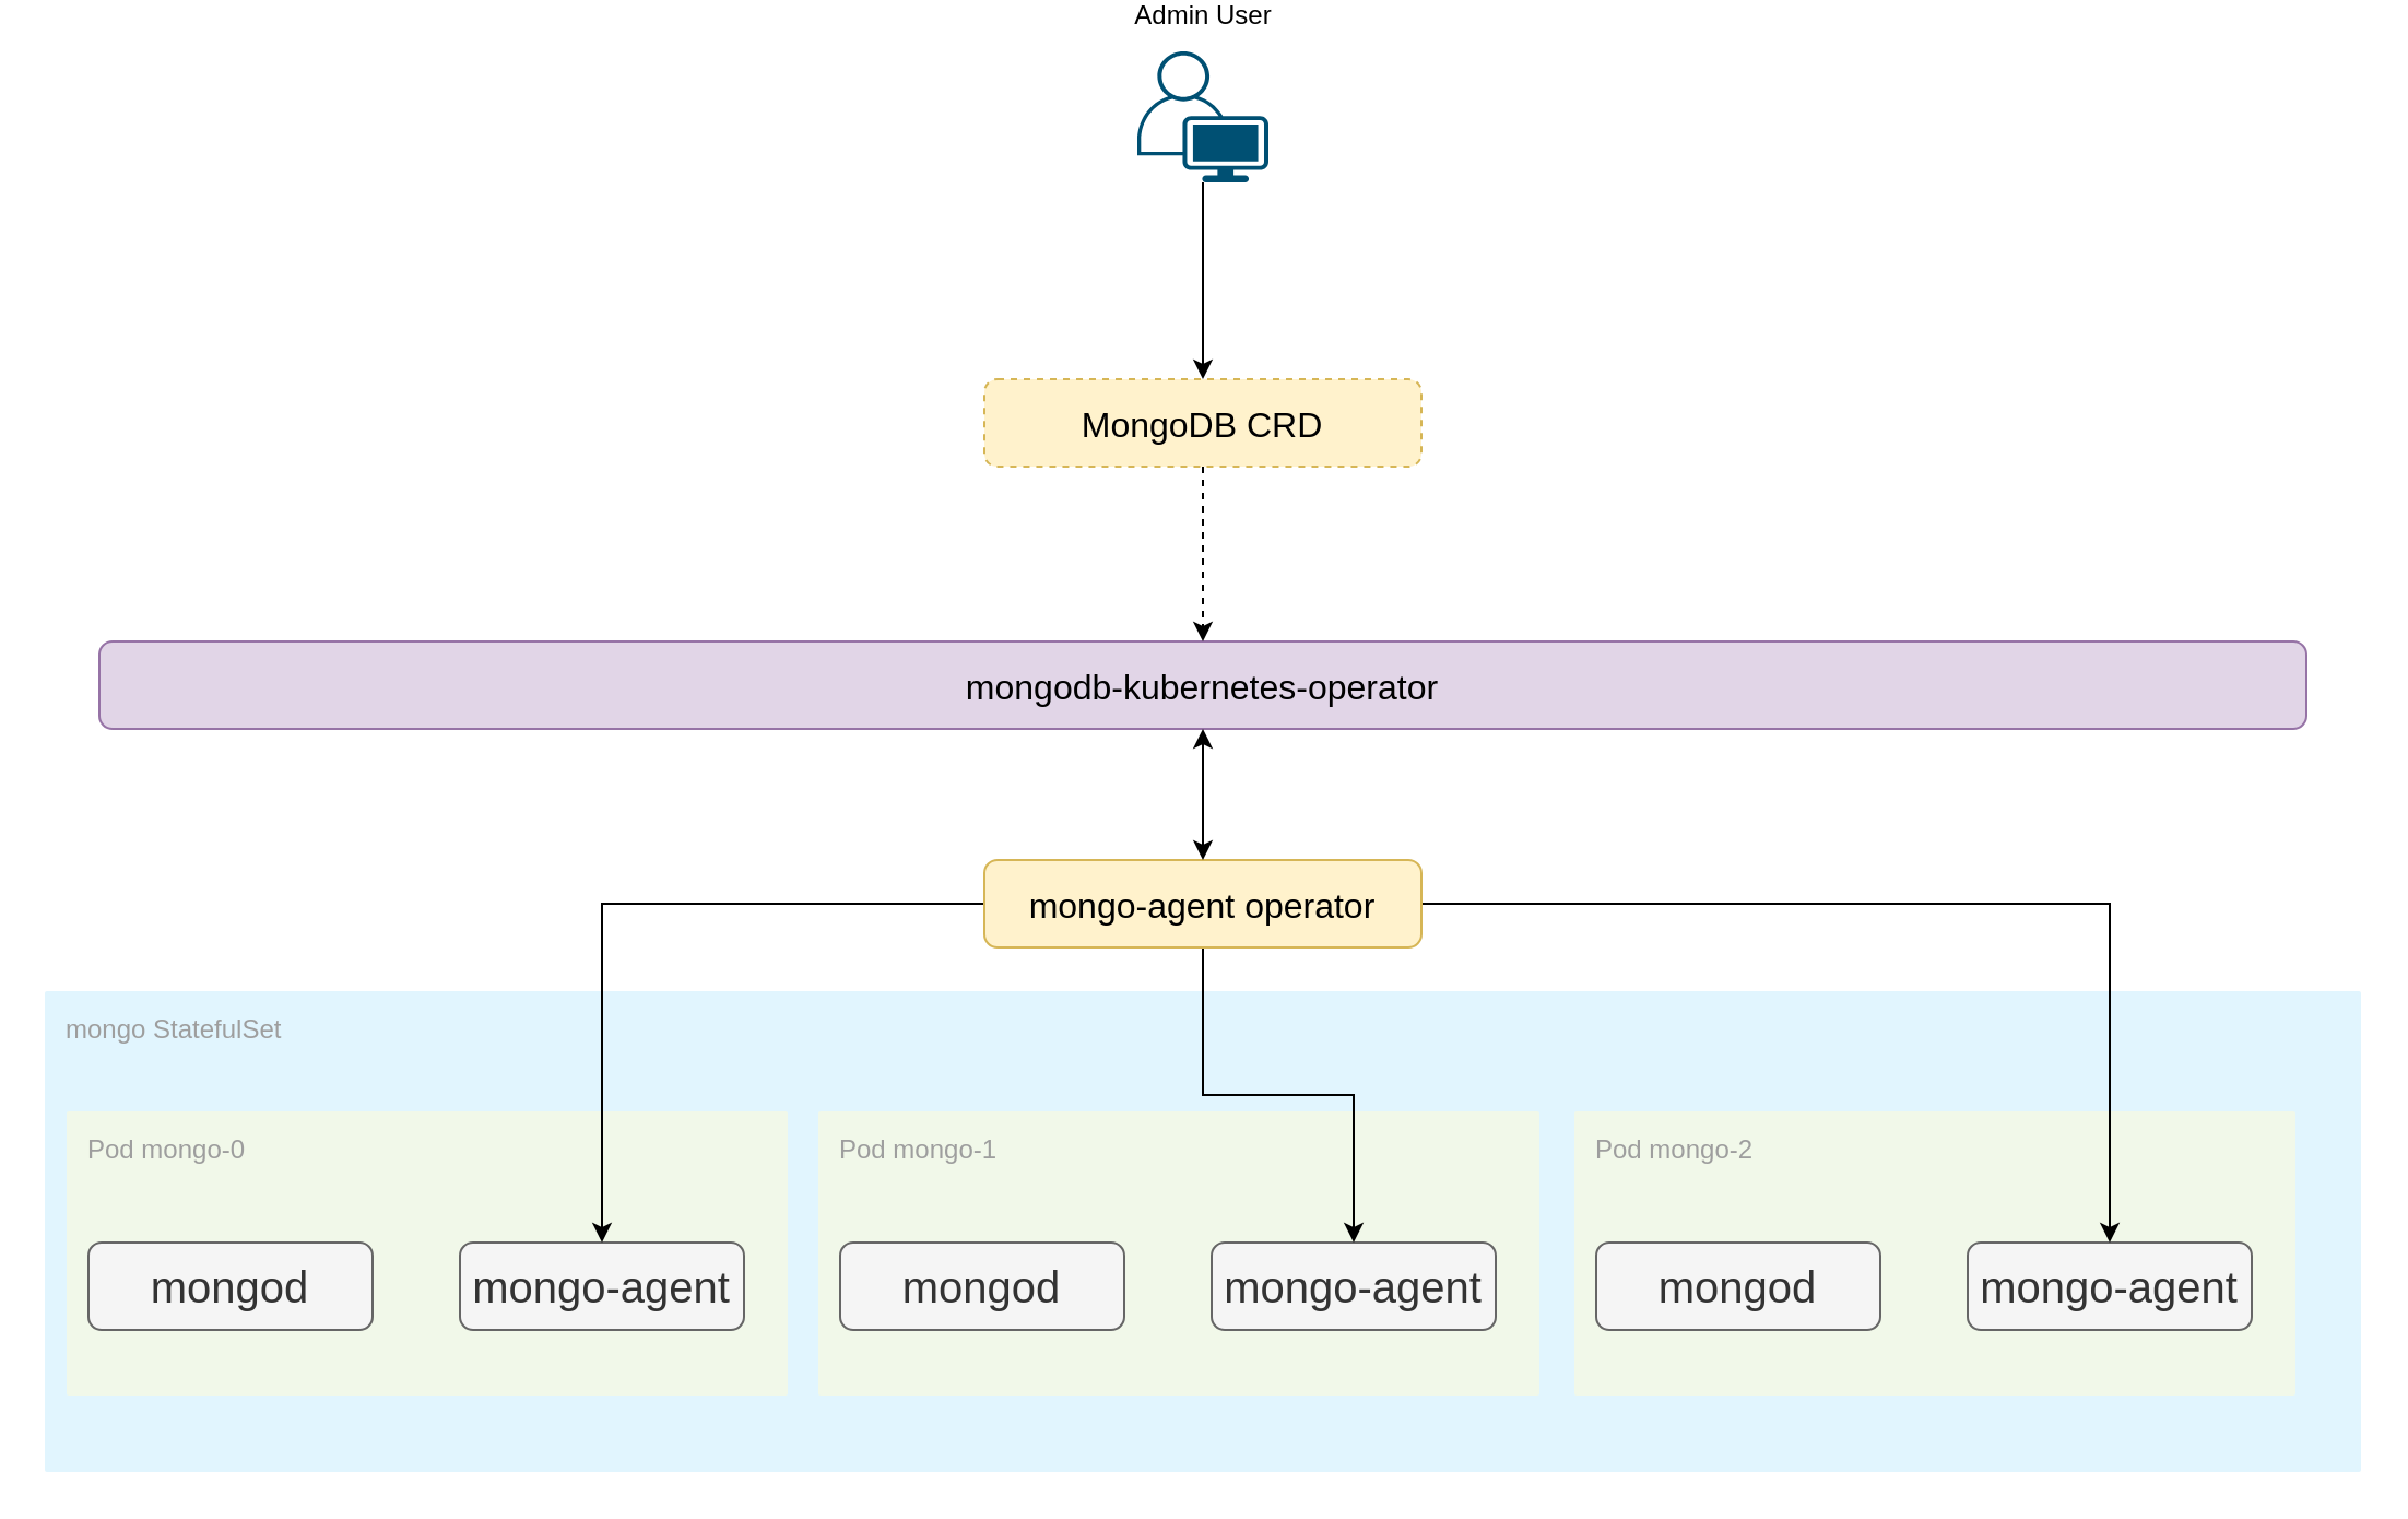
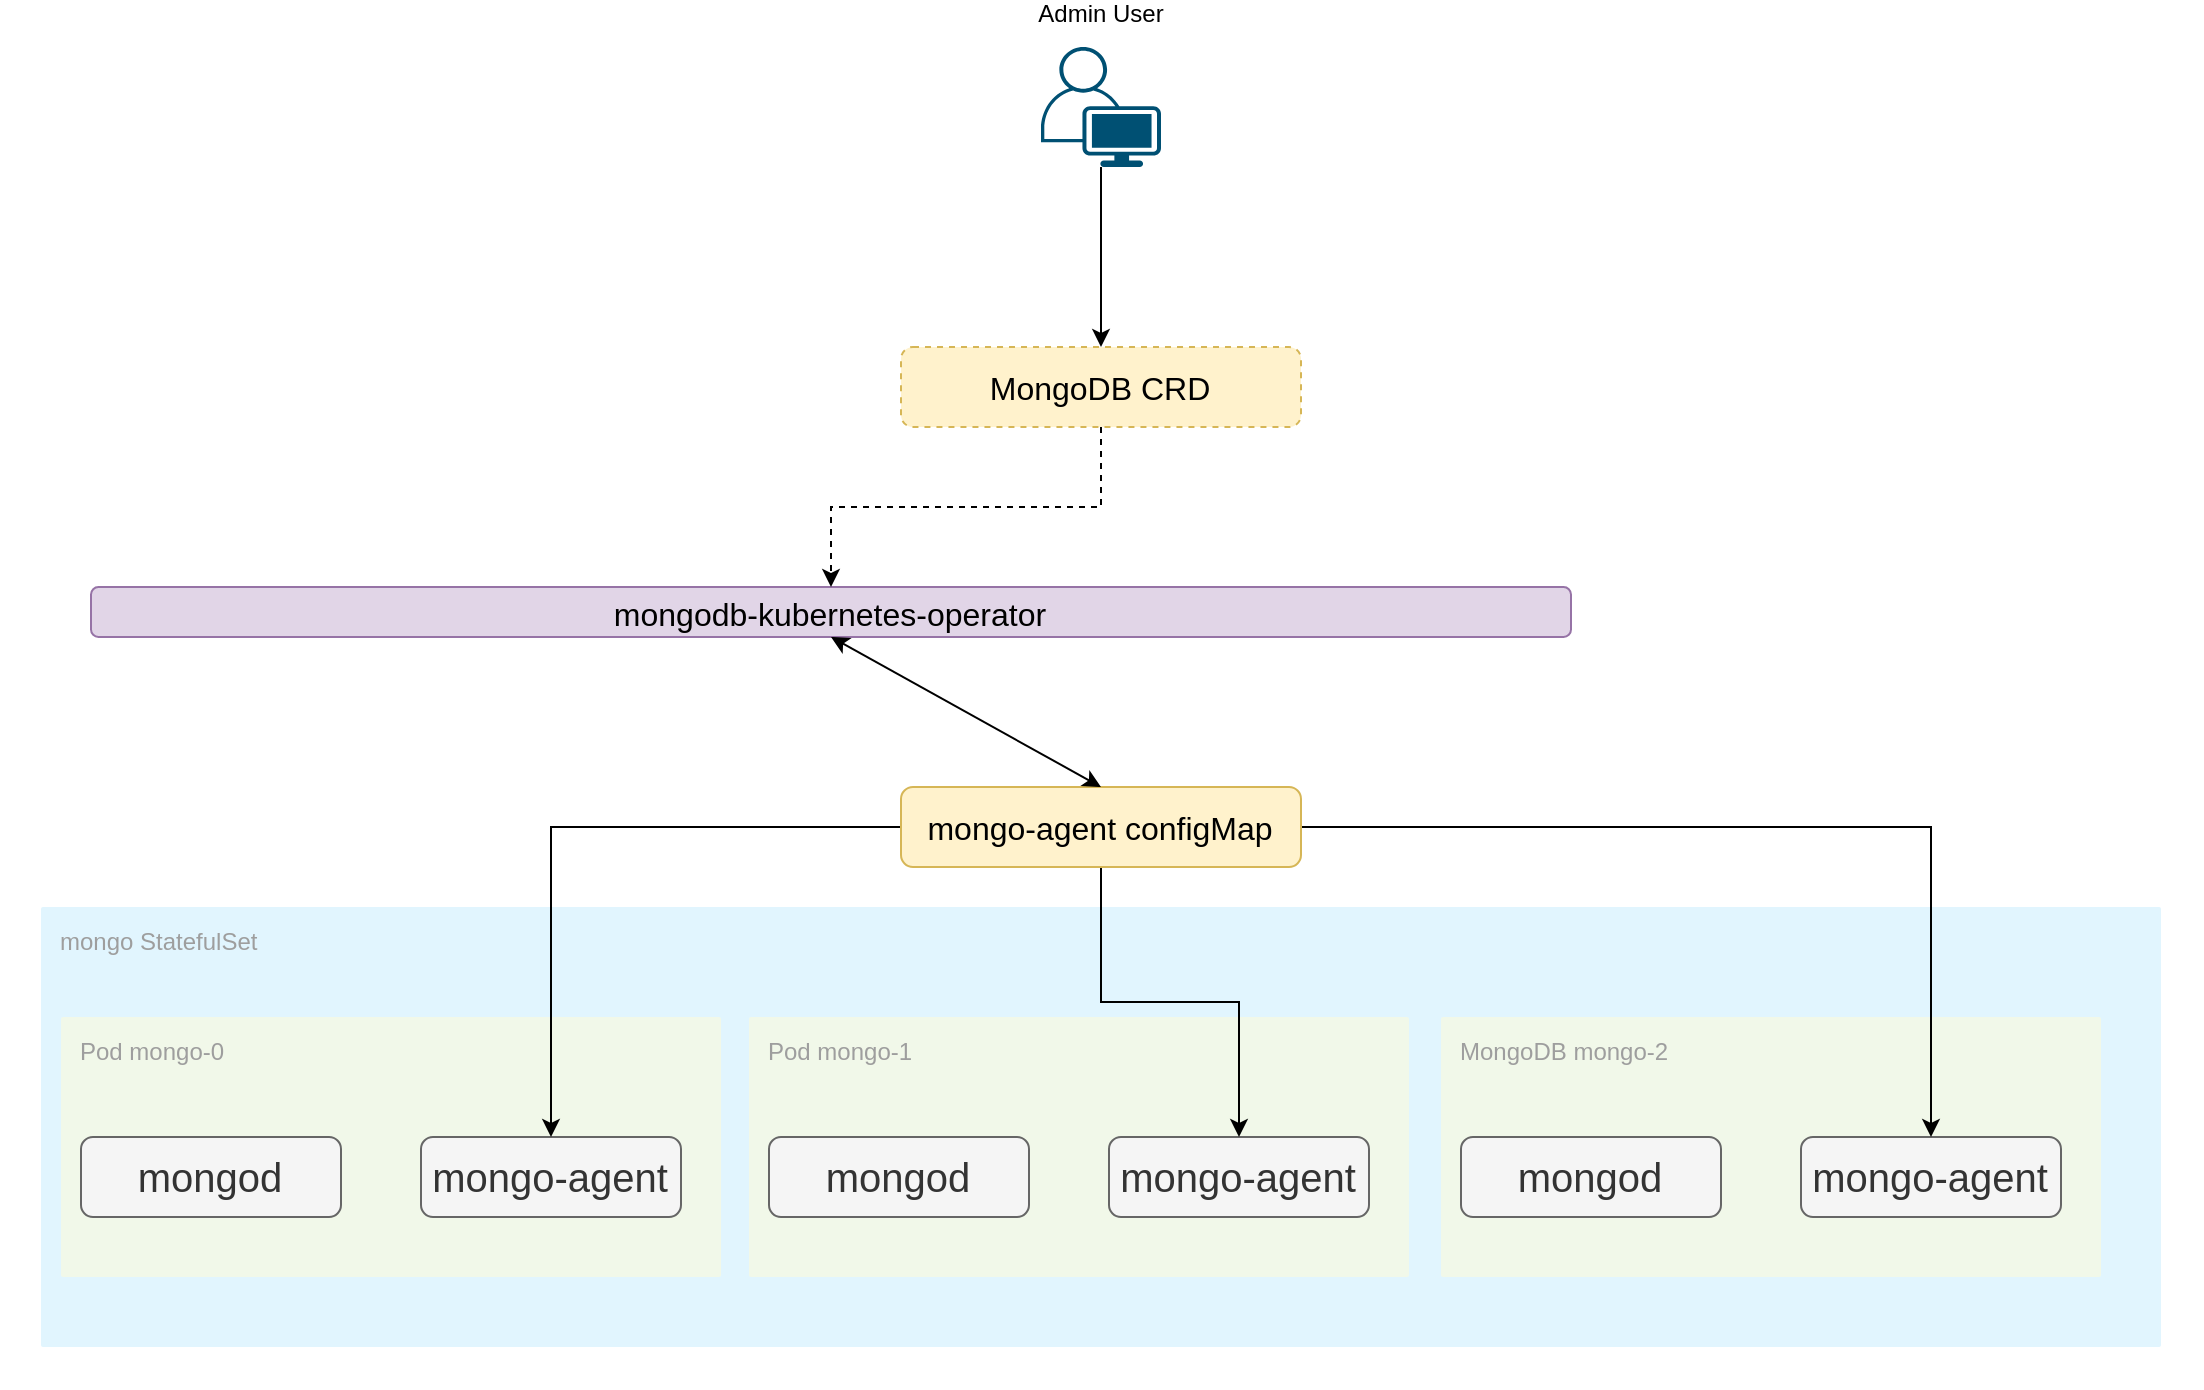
- <mxCell id="7" value="&lt;div style=&quot;line-height: 18px&quot;&gt;&lt;font style=&quot;font-size: 16px&quot;&gt;mongodb-kubernetes-operator&lt;/font&gt;&lt;/div&gt;" style="rounded=1;whiteSpace=wrap;html=1;fillColor=#e1d5e7;strokeColor=#9673a6;fontFamily=Helvetica;fontSize=20;" vertex="1" parent="1"><mxGeometry x="45" y="290" width="1010" height="40" as="geometry" /></mxCell>
+ <mxCell id="7" value="&lt;div style=&quot;line-height: 18px&quot;&gt;&lt;font style=&quot;font-size: 16px&quot;&gt;mongodb-kubernetes-operator&lt;/font&gt;&lt;/div&gt;" style="rounded=1;whiteSpace=wrap;html=1;fillColor=#e1d5e7;strokeColor=#9673a6;fontFamily=Helvetica;fontSize=20;" vertex="1" parent="1"><mxGeometry x="45" y="290" width="740" height="25" as="geometry" /></mxCell>
- <mxCell id="19" value="&lt;div style=&quot;line-height: 18px&quot;&gt;&lt;font style=&quot;font-size: 16px&quot;&gt;mongo-agent operator&lt;/font&gt;&lt;/div&gt;" style="rounded=1;whiteSpace=wrap;html=1;fillColor=#fff2cc;strokeColor=#d6b656;fontFamily=Helvetica;fontSize=20;" vertex="1" parent="1"><mxGeometry x="450" y="390" width="200" height="40" as="geometry" /></mxCell>
+ <mxCell id="19" value="&lt;div style=&quot;line-height: 18px&quot;&gt;&lt;font style=&quot;font-size: 16px&quot;&gt;mongo-agent configMap&lt;/font&gt;&lt;/div&gt;" style="rounded=1;whiteSpace=wrap;html=1;fillColor=#fff2cc;strokeColor=#d6b656;fontFamily=Helvetica;fontSize=20;" vertex="1" parent="1"><mxGeometry x="450" y="390" width="200" height="40" as="geometry" /></mxCell>
- <mxCell id="13" value="Pod mongo-2" style="points=[[0,0,0],[0.25,0,0],[0.5,0,0],[0.75,0,0],[1,0,0],[1,0.25,0],[1,0.5,0],[1,0.75,0],[1,1,0],[0.75,1,0],[0.5,1,0],[0.25,1,0],[0,1,0],[0,0.75,0],[0,0.5,0],[0,0.25,0]];rounded=1;absoluteArcSize=1;arcSize=2;html=1;strokeColor=none;gradientColor=none;shadow=0;dashed=0;fontSize=12;fontColor=#9E9E9E;align=left;verticalAlign=top;spacing=10;spacingTop=-4;fillColor=#F1F8E9;" vertex="1" parent="12"><mxGeometry width="330" height="130" as="geometry" /></mxCell>
+ <mxCell id="13" value="MongoDB mongo-2" style="points=[[0,0,0],[0.25,0,0],[0.5,0,0],[0.75,0,0],[1,0,0],[1,0.25,0],[1,0.5,0],[1,0.75,0],[1,1,0],[0.75,1,0],[0.5,1,0],[0.25,1,0],[0,1,0],[0,0.75,0],[0,0.5,0],[0,0.25,0]];rounded=1;absoluteArcSize=1;arcSize=2;html=1;strokeColor=none;gradientColor=none;shadow=0;dashed=0;fontSize=12;fontColor=#9E9E9E;align=left;verticalAlign=top;spacing=10;spacingTop=-4;fillColor=#F1F8E9;" vertex="1" parent="12"><mxGeometry width="330" height="130" as="geometry" /></mxCell>
